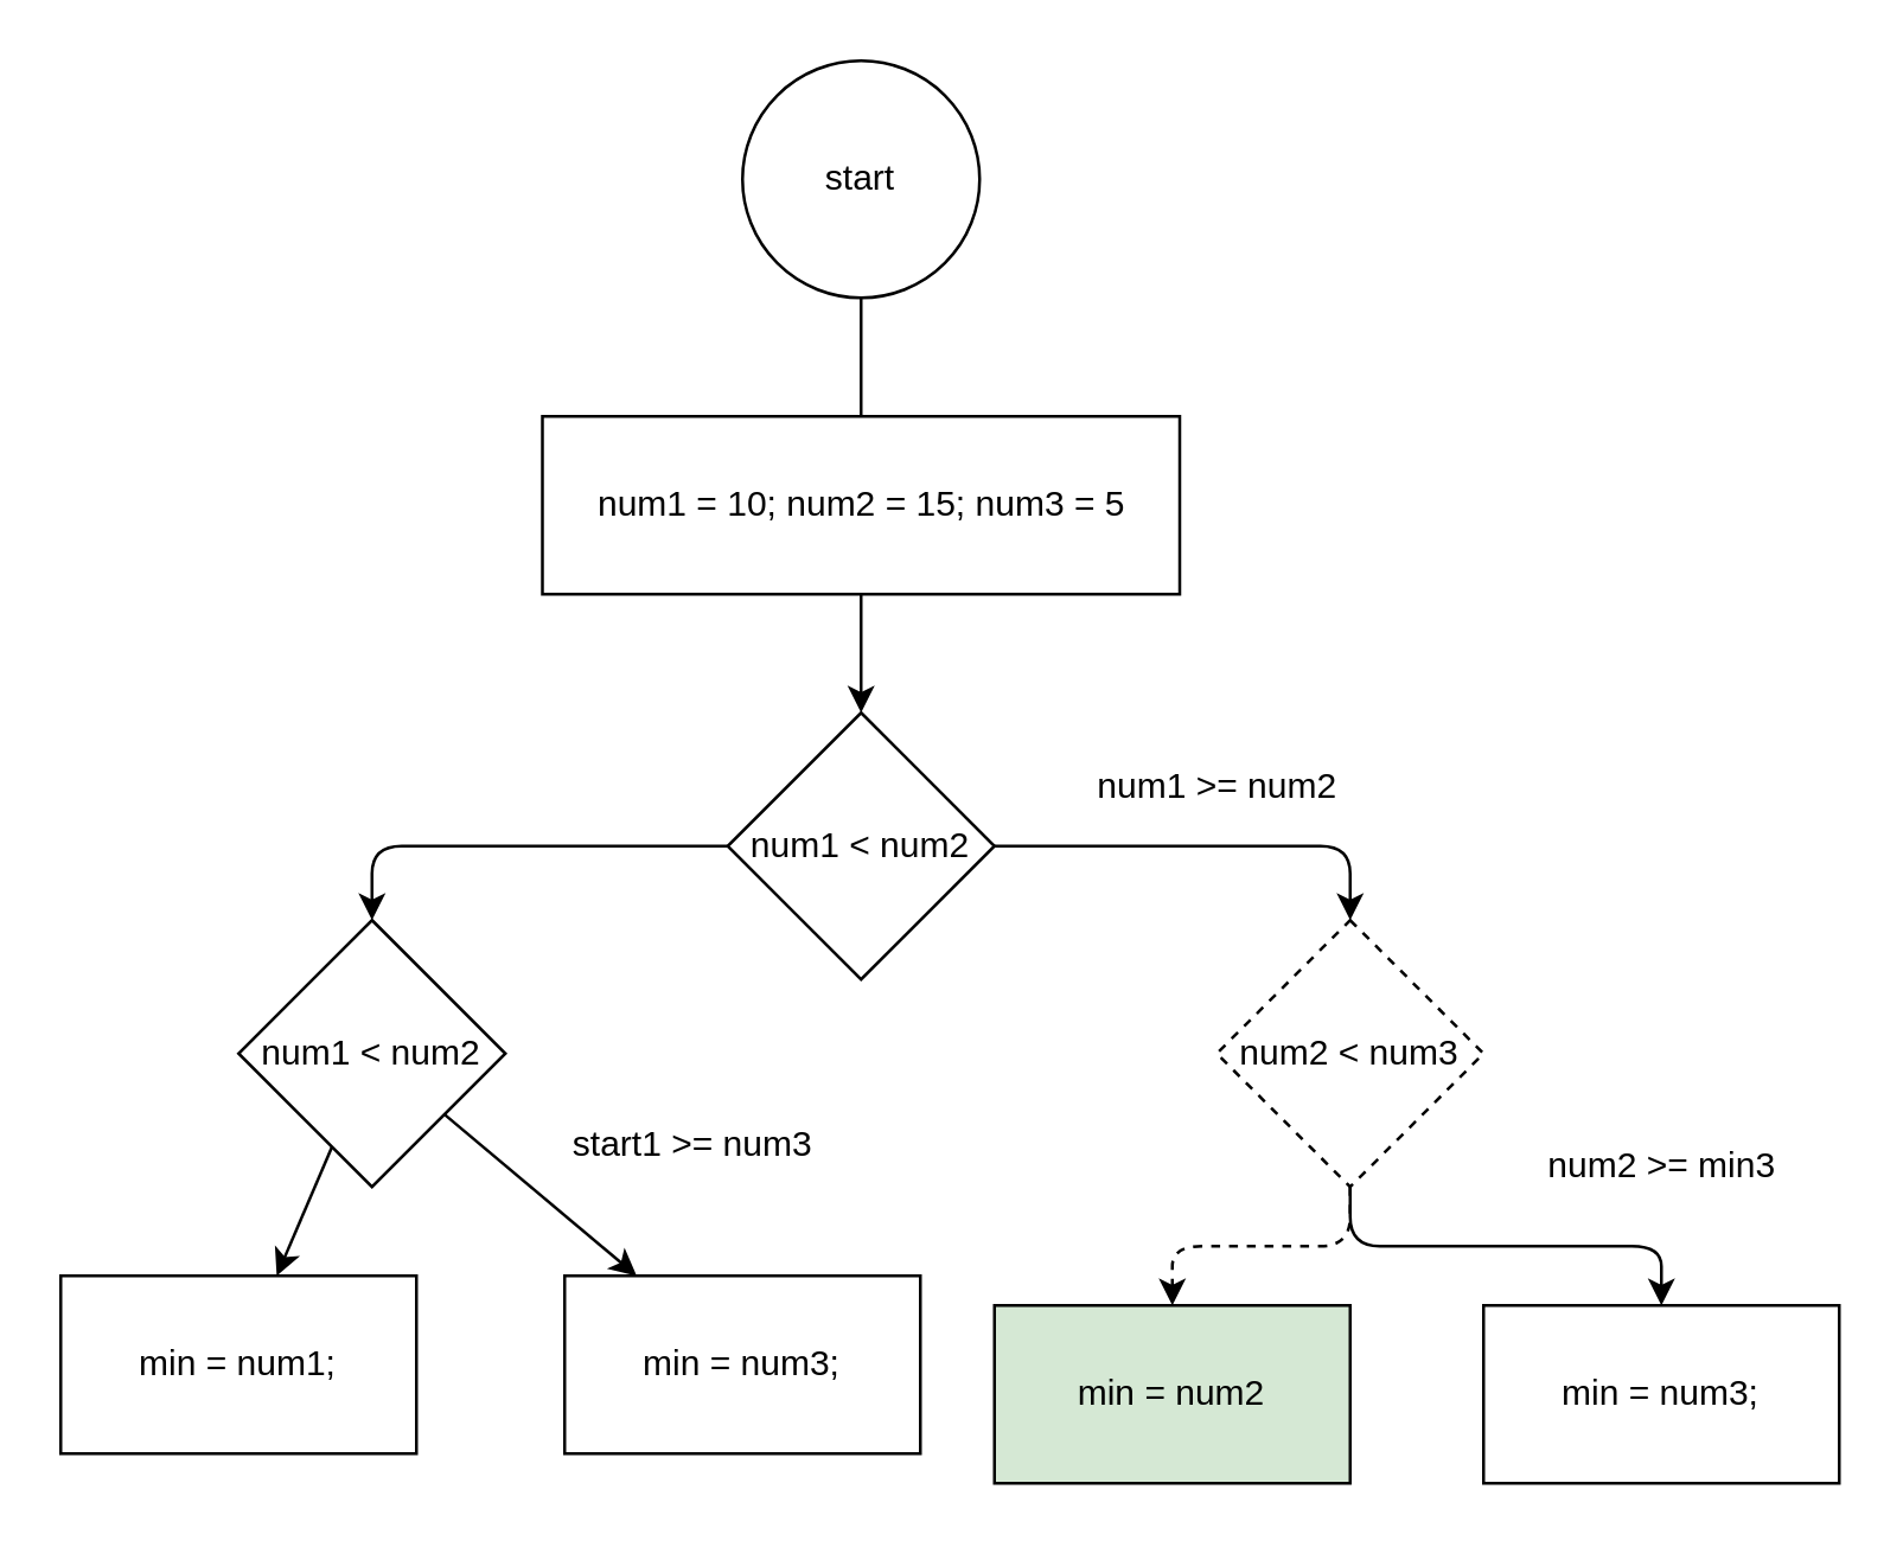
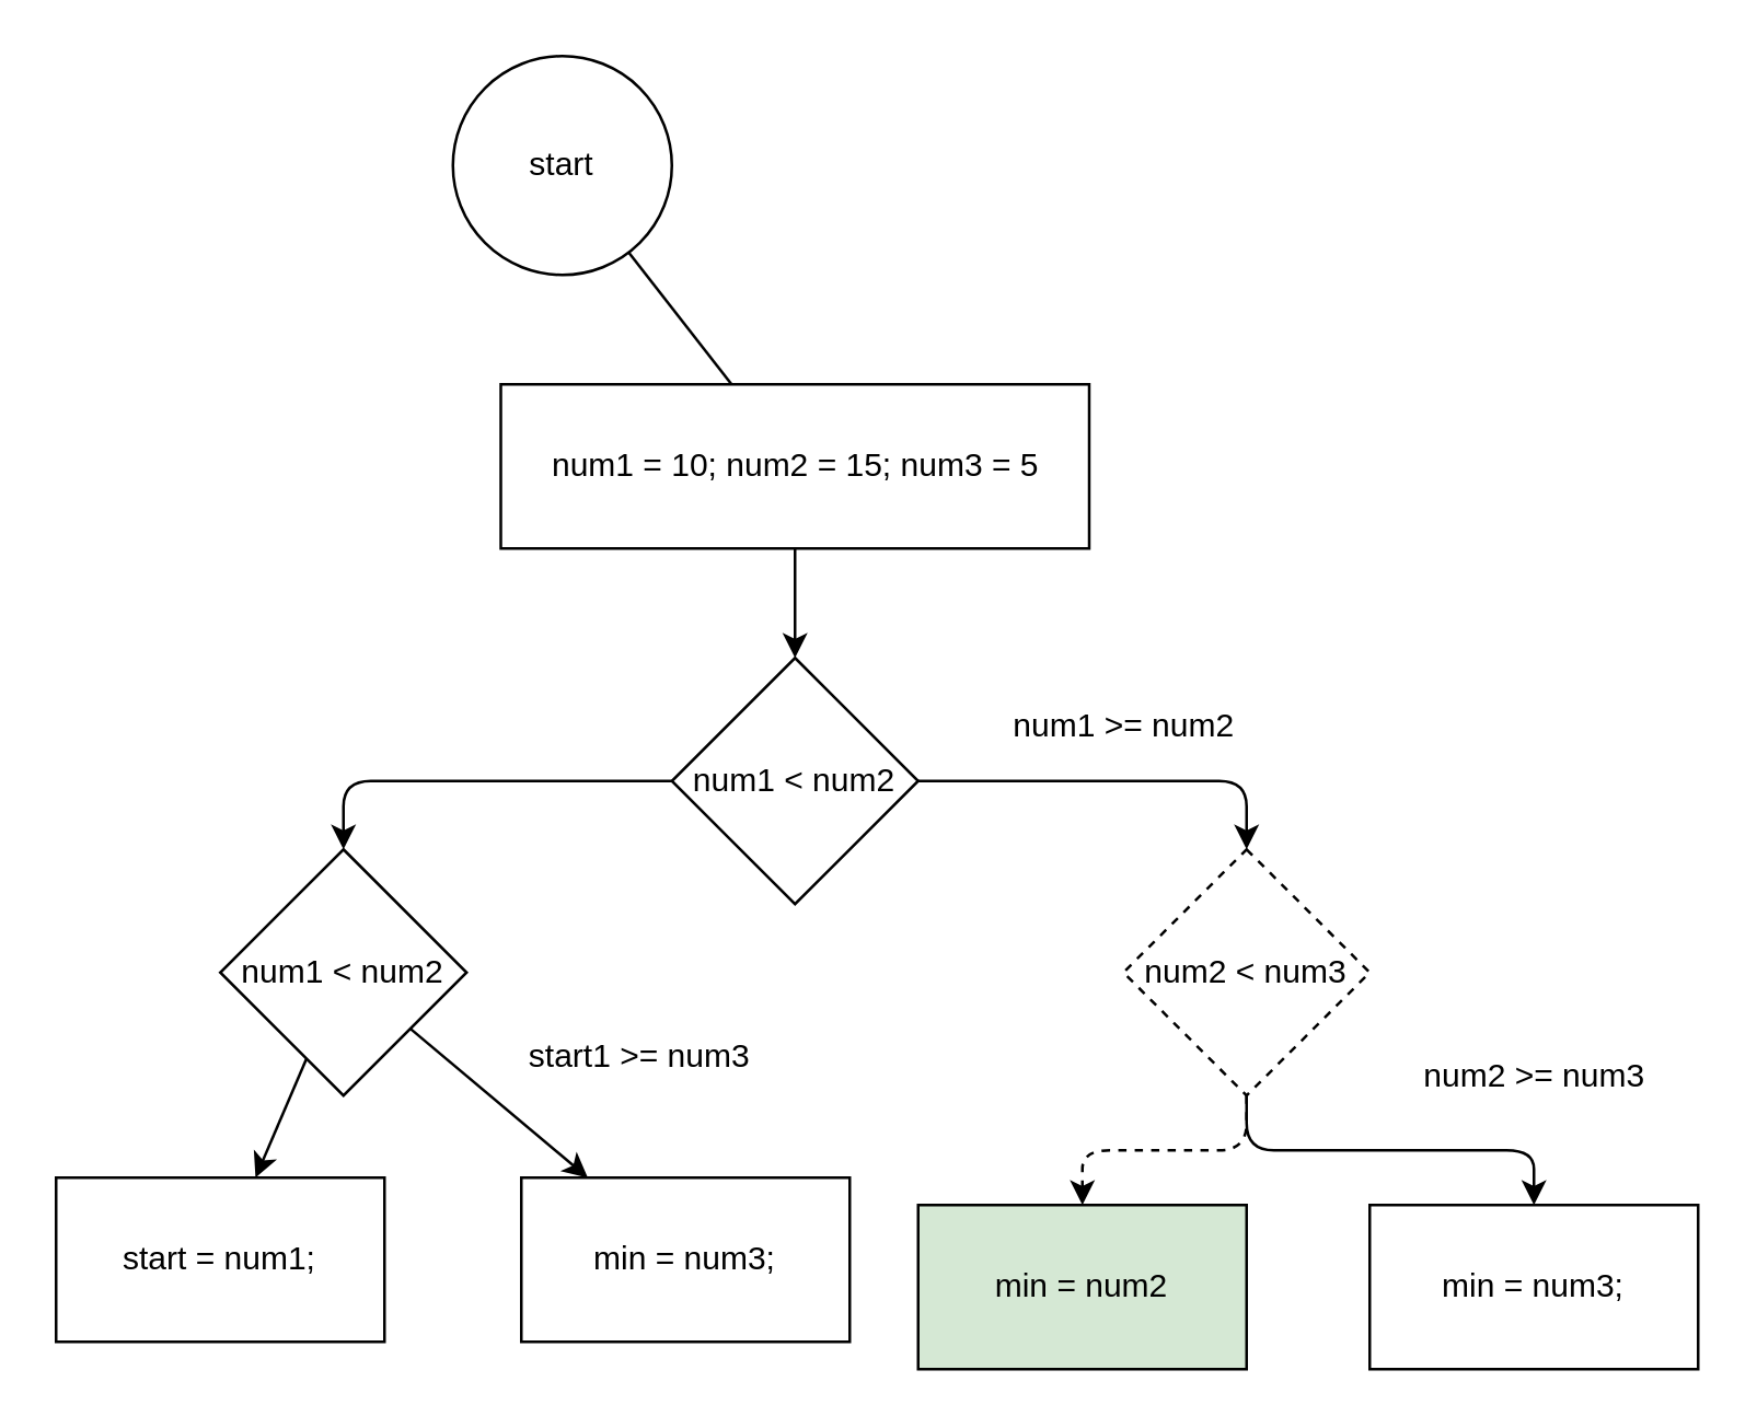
- <mxCell id="3" value="start" style="ellipse;whiteSpace=wrap;html=1;aspect=fixed;" vertex="1" parent="1"><mxGeometry x="250" y="20" width="80" height="80" as="geometry" /></mxCell>
+ <mxCell id="3" value="start" style="ellipse;whiteSpace=wrap;html=1;aspect=fixed;" vertex="1" parent="1"><mxGeometry x="165" y="20" width="80" height="80" as="geometry" /></mxCell>
- <mxCell id="21" value="num2 &amp;gt;= min3" style="text;html=1;align=center;verticalAlign=middle;resizable=0;points=[];autosize=1;strokeColor=none;fillColor=none;" vertex="1" parent="1"><mxGeometry x="510" y="378" width="100" height="30" as="geometry" /></mxCell>
+ <mxCell id="21" value="num2 &amp;gt;= num3" style="text;html=1;align=center;verticalAlign=middle;resizable=0;points=[];autosize=1;strokeColor=none;fillColor=none;" vertex="1" parent="1"><mxGeometry x="510" y="378" width="100" height="30" as="geometry" /></mxCell>
- <mxCell id="15" value="min = num1;" style="whiteSpace=wrap;html=1;" vertex="1" parent="1"><mxGeometry x="20" y="430" width="120" height="60" as="geometry" /></mxCell>
+ <mxCell id="15" value="start = num1;" style="whiteSpace=wrap;html=1;" vertex="1" parent="1"><mxGeometry x="20" y="430" width="120" height="60" as="geometry" /></mxCell>
